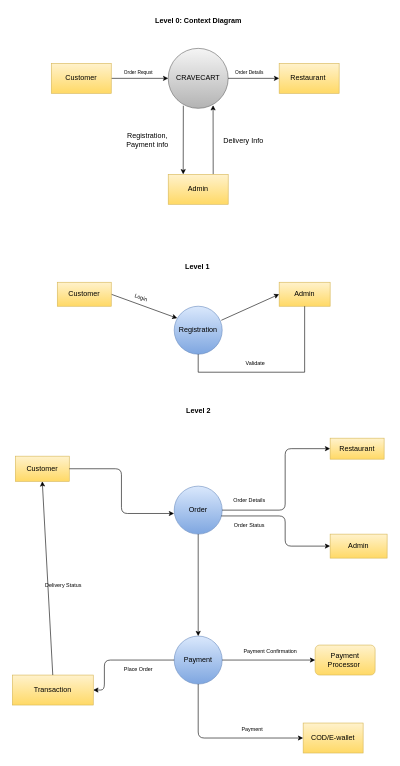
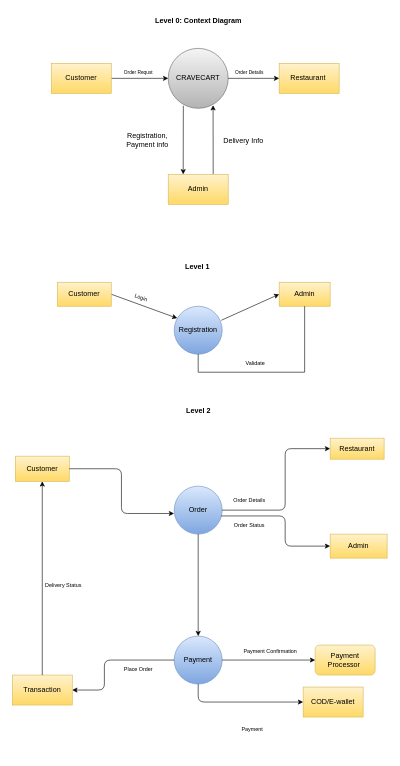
- <mxCell id="43" value="Transaction" style="html=1;dashed=0;whiteSpace=wrap;fillColor=#fff2cc;gradientColor=#ffd966;strokeColor=#d6b656;" parent="1" vertex="1"><mxGeometry x="20" y="1125" width="135" height="50" as="geometry" /></mxCell>
+ <mxCell id="43" value="Transaction" style="html=1;dashed=0;whiteSpace=wrap;fillColor=#fff2cc;gradientColor=#ffd966;strokeColor=#d6b656;" parent="1" vertex="1"><mxGeometry x="20" y="1125" width="100" height="50" as="geometry" /></mxCell>
- <mxCell id="38" value="COD/E-wallet" style="html=1;dashed=0;whiteSpace=wrap;fillColor=#fff2cc;strokeColor=#d6b656;gradientColor=#ffd966;" parent="1" vertex="1"><mxGeometry x="505" y="1205" width="100" height="50" as="geometry" /></mxCell>
+ <mxCell id="38" value="COD/E-wallet" style="html=1;dashed=0;whiteSpace=wrap;fillColor=#fff2cc;strokeColor=#d6b656;gradientColor=#ffd966;" parent="1" vertex="1"><mxGeometry x="505" y="1145" width="100" height="50" as="geometry" /></mxCell>
